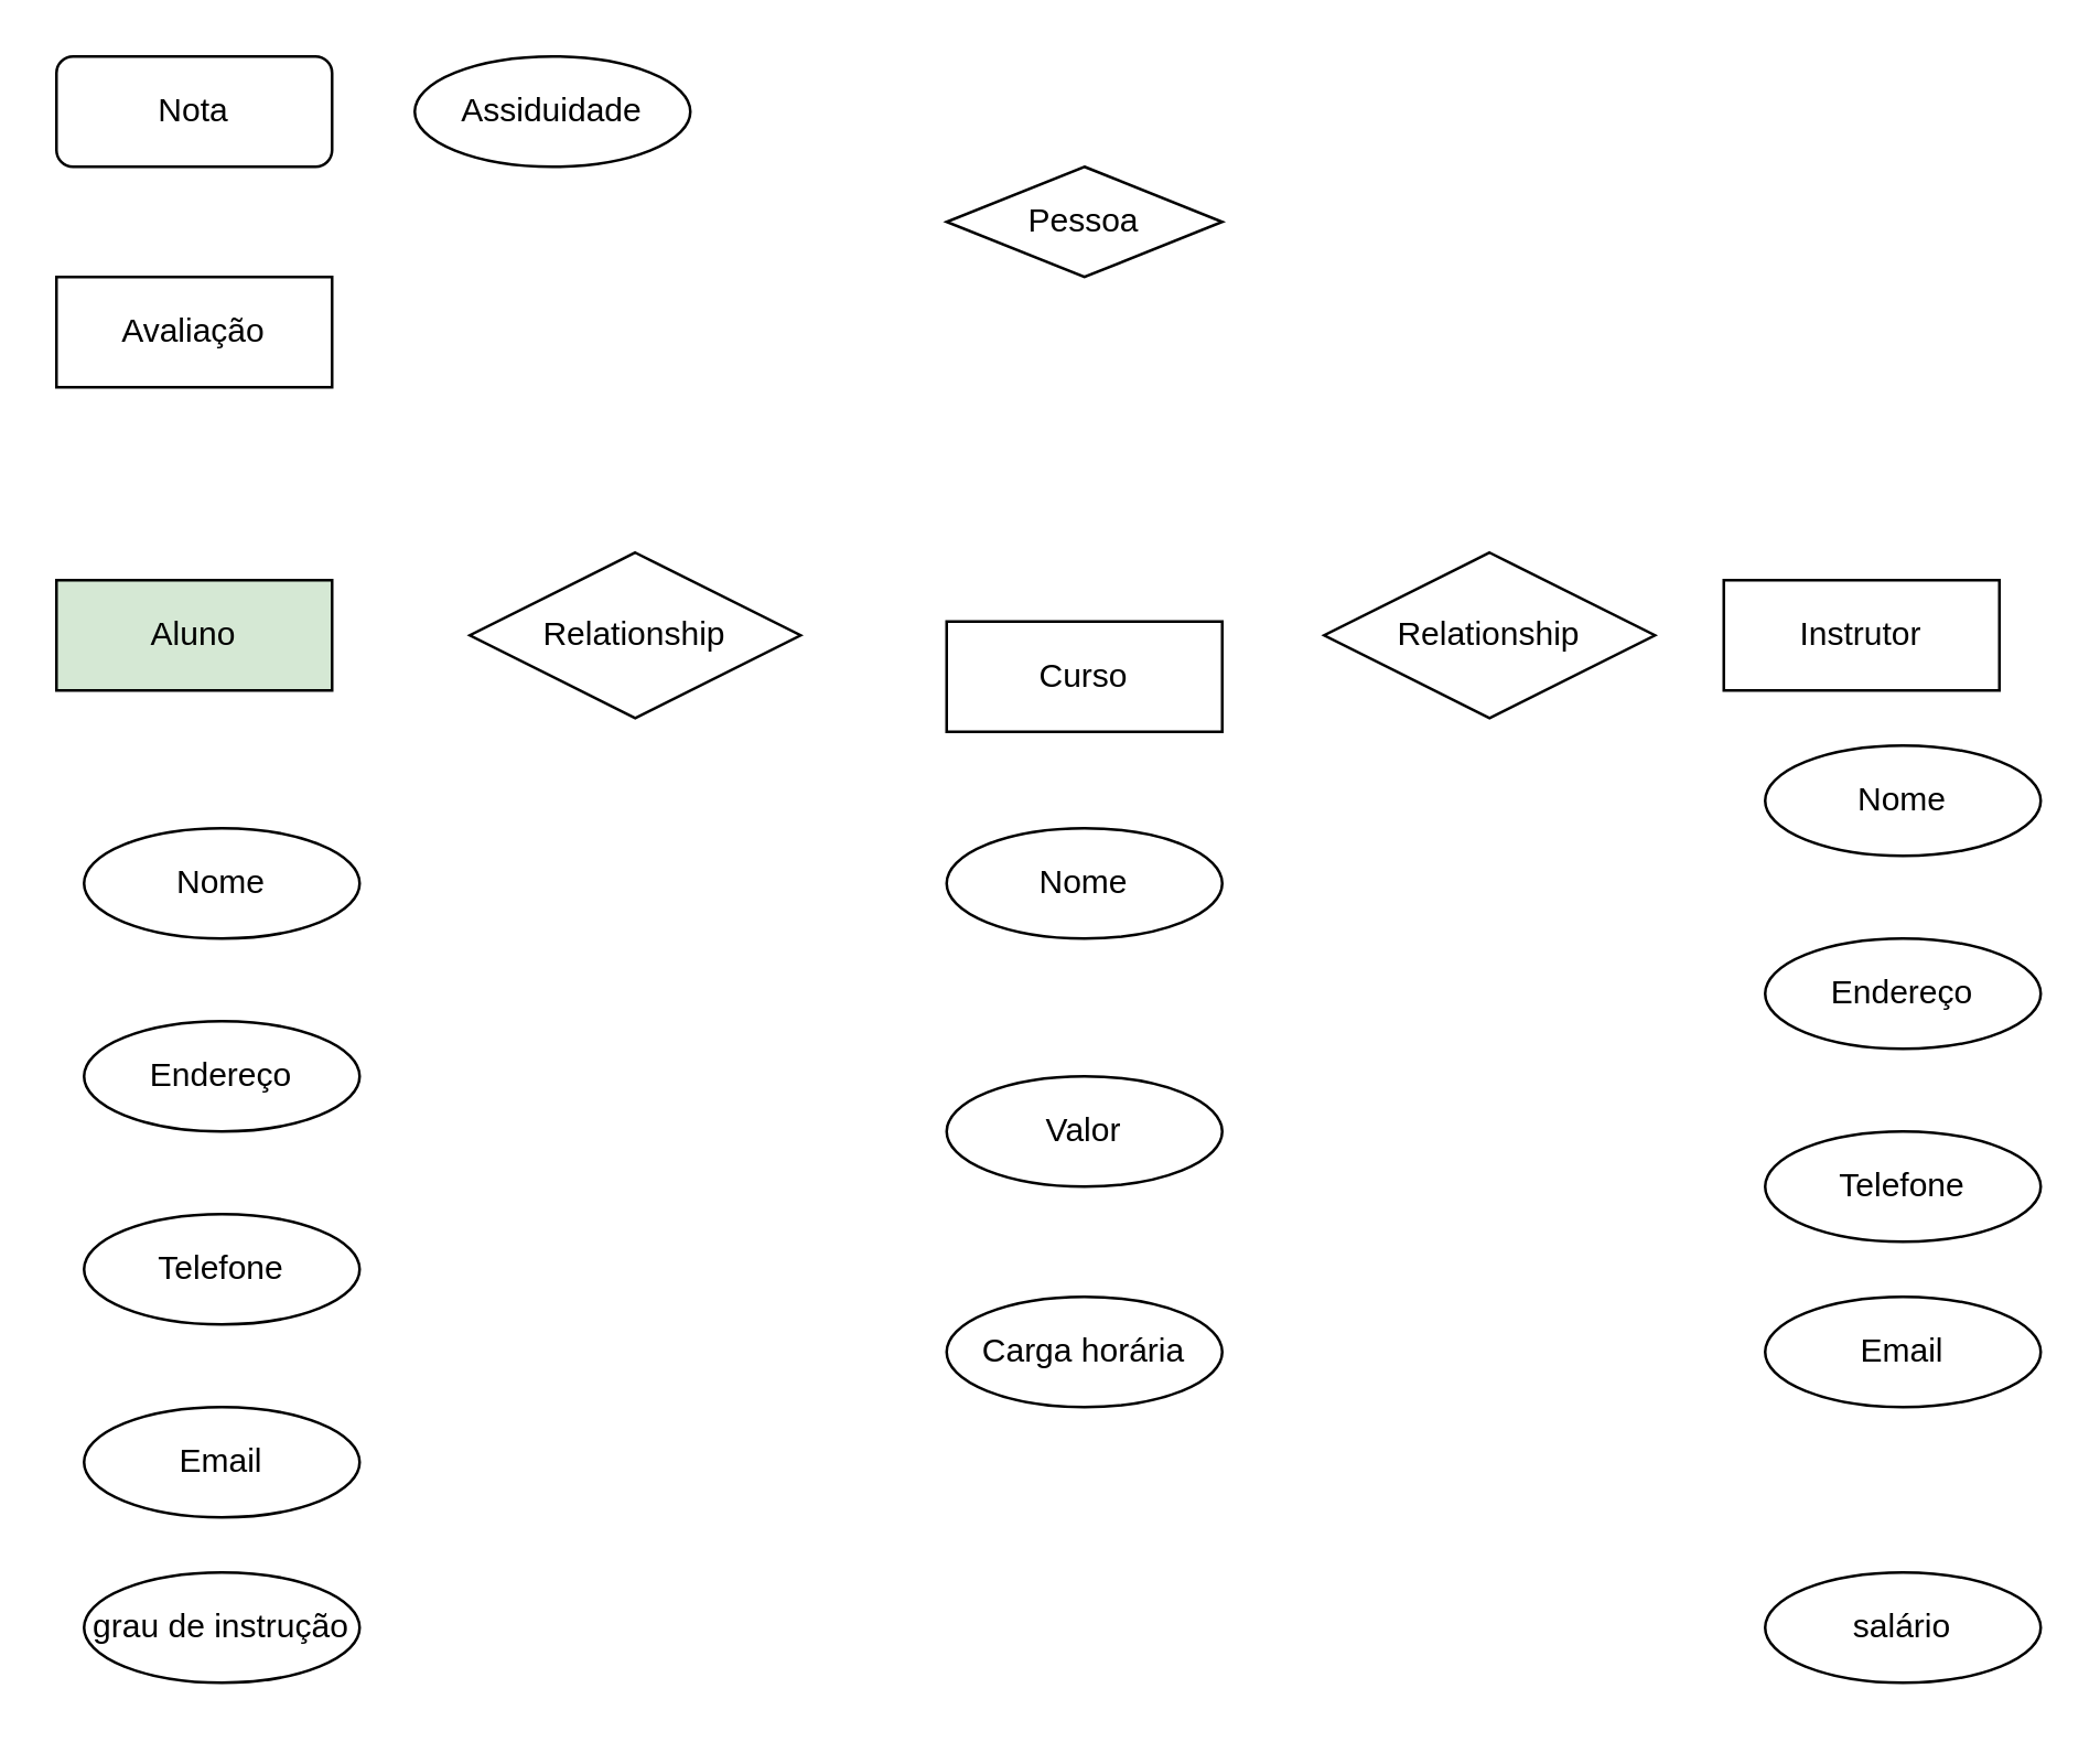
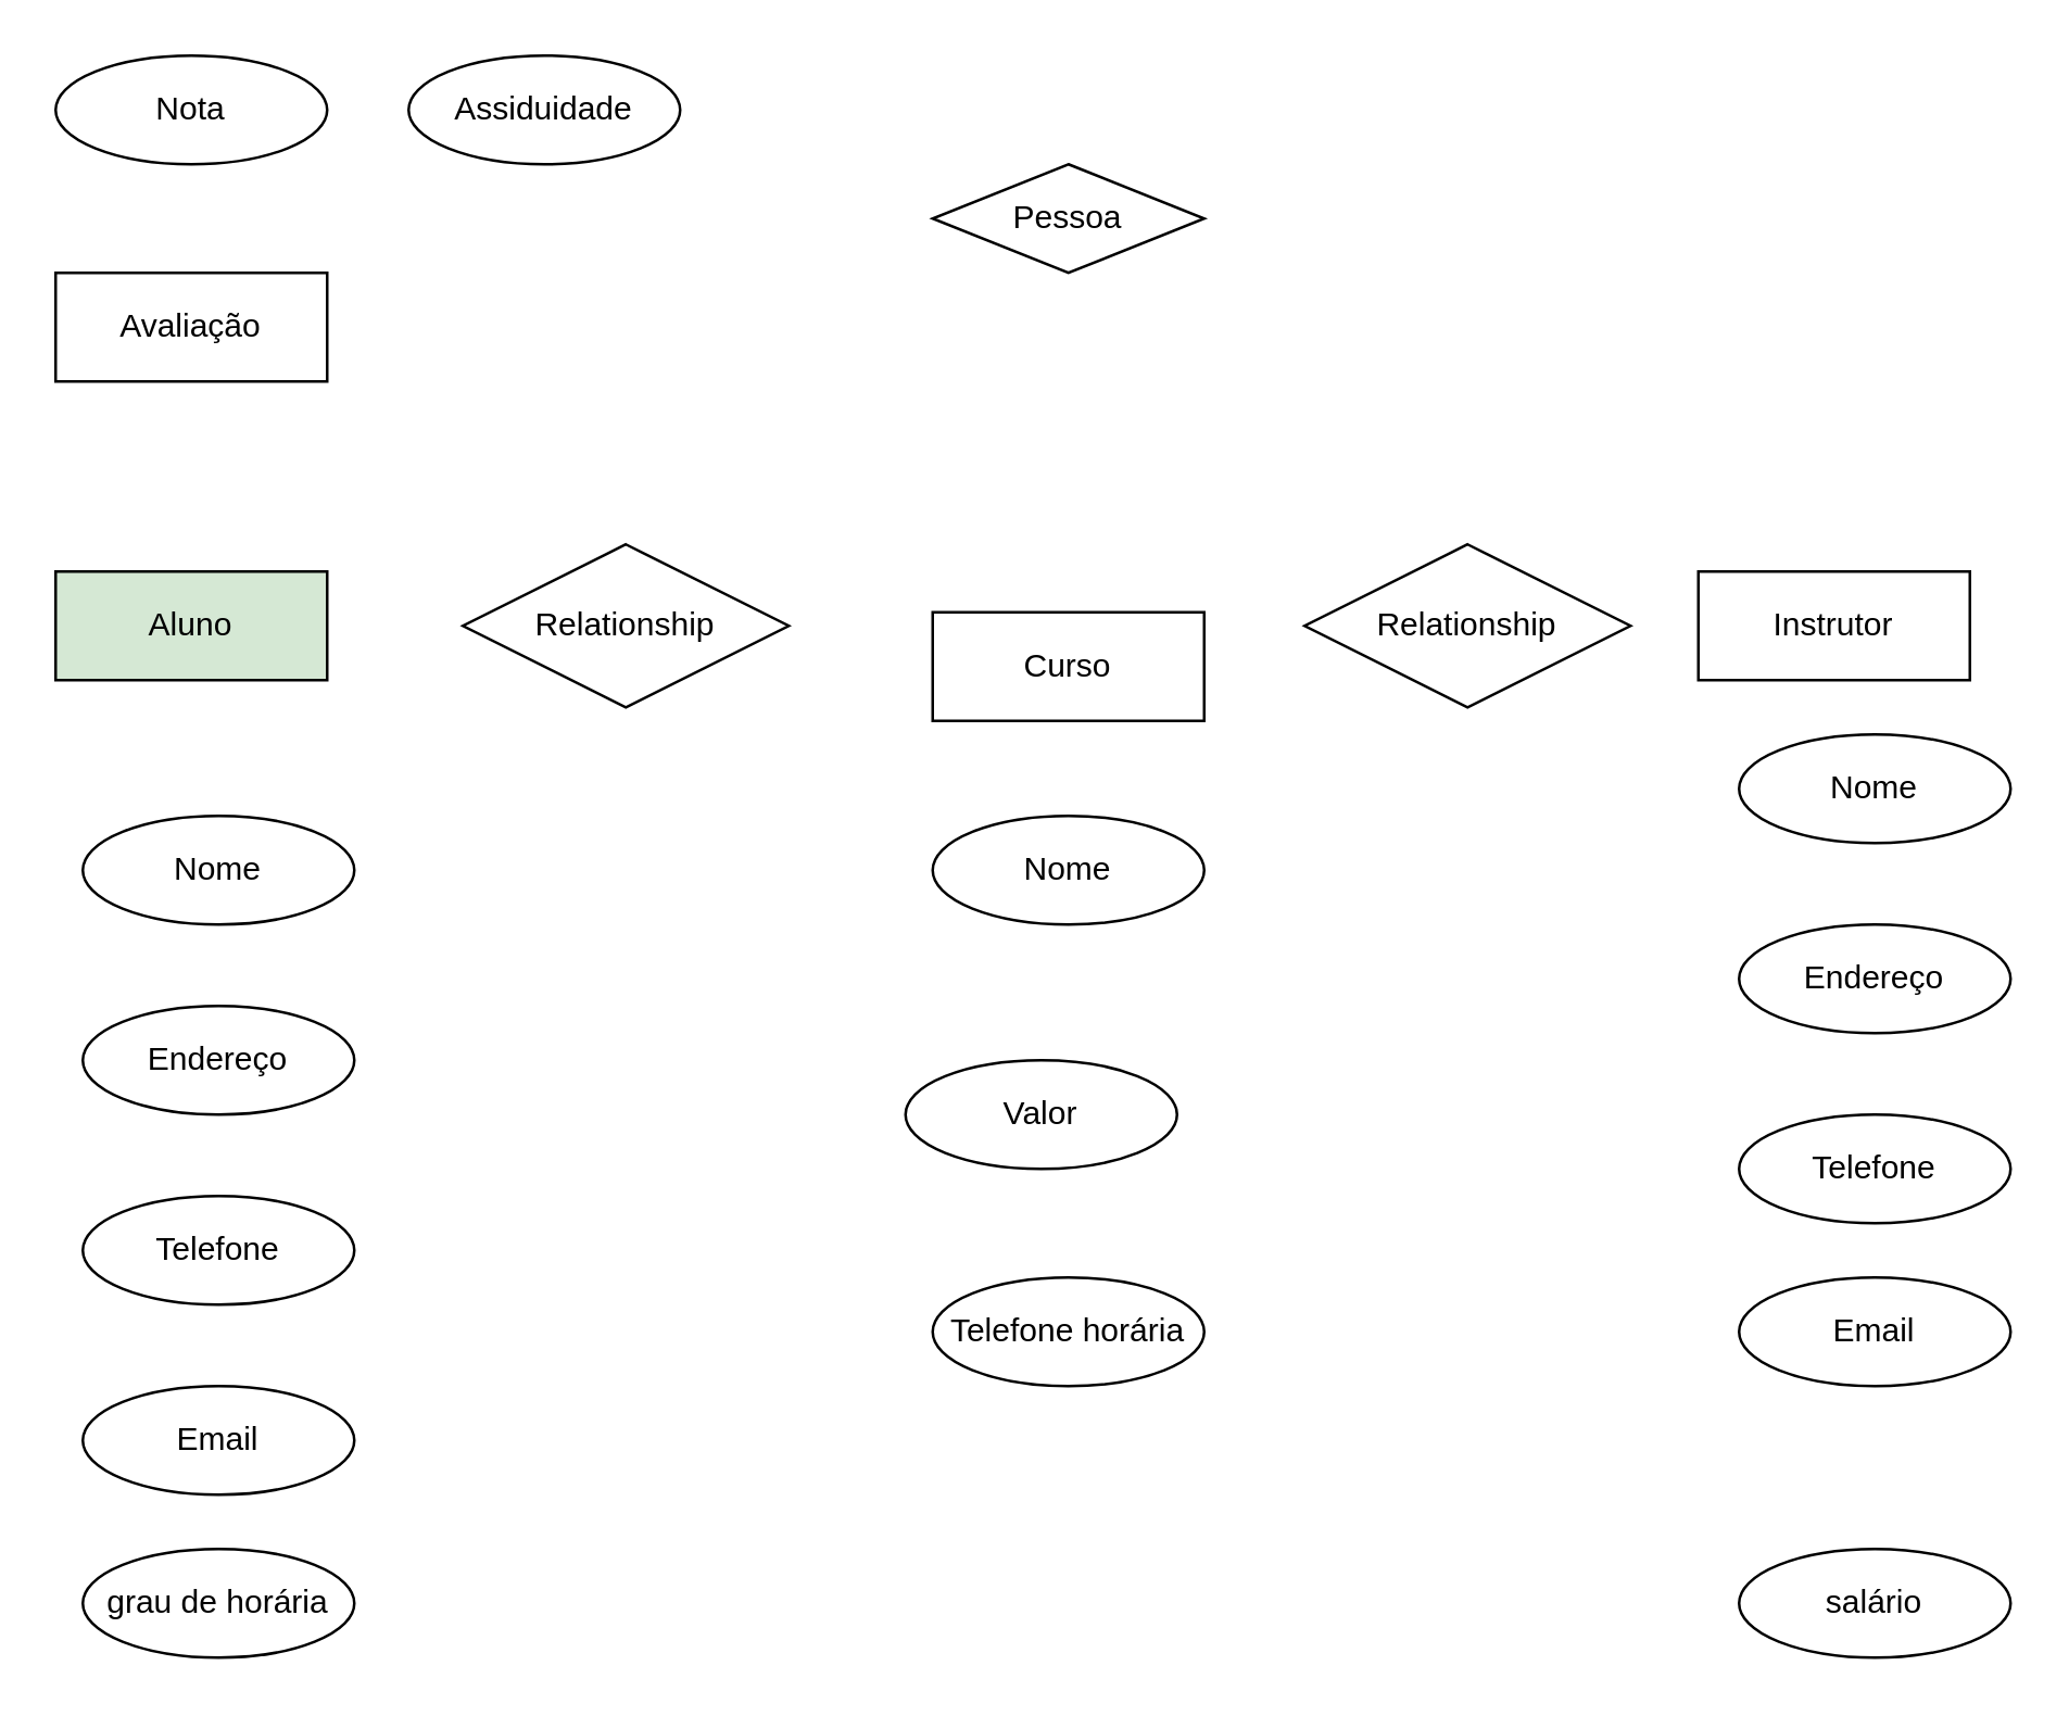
- <mxCell id="21" value="Nota" style="whiteSpace=wrap;html=1;align=center;rounded=1;" vertex="1" parent="1"><mxGeometry x="20" y="20" width="100" height="40" as="geometry" /></mxCell>
+ <mxCell id="21" value="Nota" style="ellipse;whiteSpace=wrap;html=1;align=center;" vertex="1" parent="1"><mxGeometry x="20" y="20" width="100" height="40" as="geometry" /></mxCell>
- <mxCell id="5" value="Valor" style="ellipse;whiteSpace=wrap;html=1;align=center;" vertex="1" parent="1"><mxGeometry x="343" y="390" width="100" height="40" as="geometry" /></mxCell>
+ <mxCell id="5" value="Valor" style="ellipse;whiteSpace=wrap;html=1;align=center;" vertex="1" parent="1"><mxGeometry x="333" y="390" width="100" height="40" as="geometry" /></mxCell>
- <mxCell id="6" value="Carga horária" style="ellipse;whiteSpace=wrap;html=1;align=center;" vertex="1" parent="1"><mxGeometry x="343" y="470" width="100" height="40" as="geometry" /></mxCell>
+ <mxCell id="6" value="Telefone horária" style="ellipse;whiteSpace=wrap;html=1;align=center;" vertex="1" parent="1"><mxGeometry x="343" y="470" width="100" height="40" as="geometry" /></mxCell>
- <mxCell id="19" value="grau de instrução" style="ellipse;whiteSpace=wrap;html=1;align=center;" vertex="1" parent="1"><mxGeometry x="30" y="570" width="100" height="40" as="geometry" /></mxCell>
+ <mxCell id="19" value="grau de horária" style="ellipse;whiteSpace=wrap;html=1;align=center;" vertex="1" parent="1"><mxGeometry x="30" y="570" width="100" height="40" as="geometry" /></mxCell>
